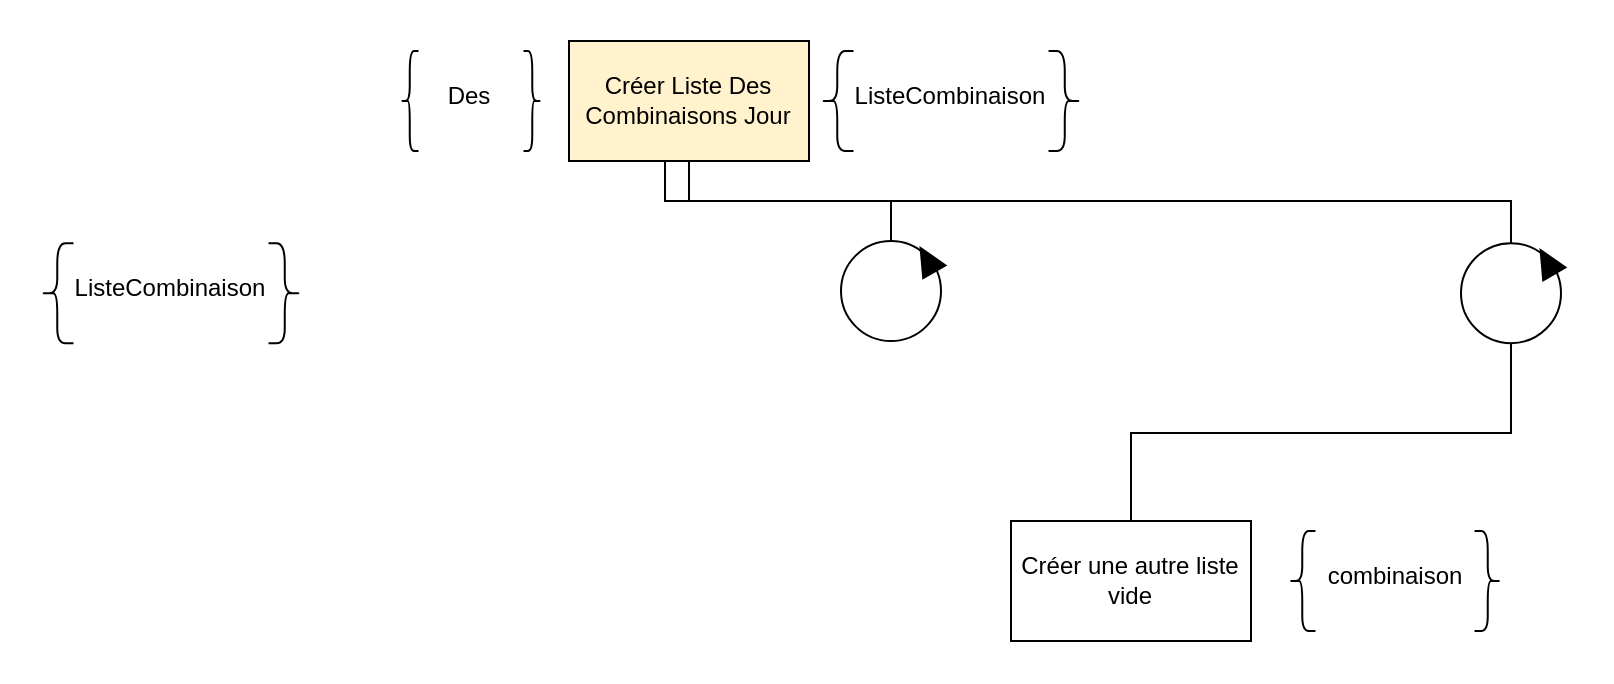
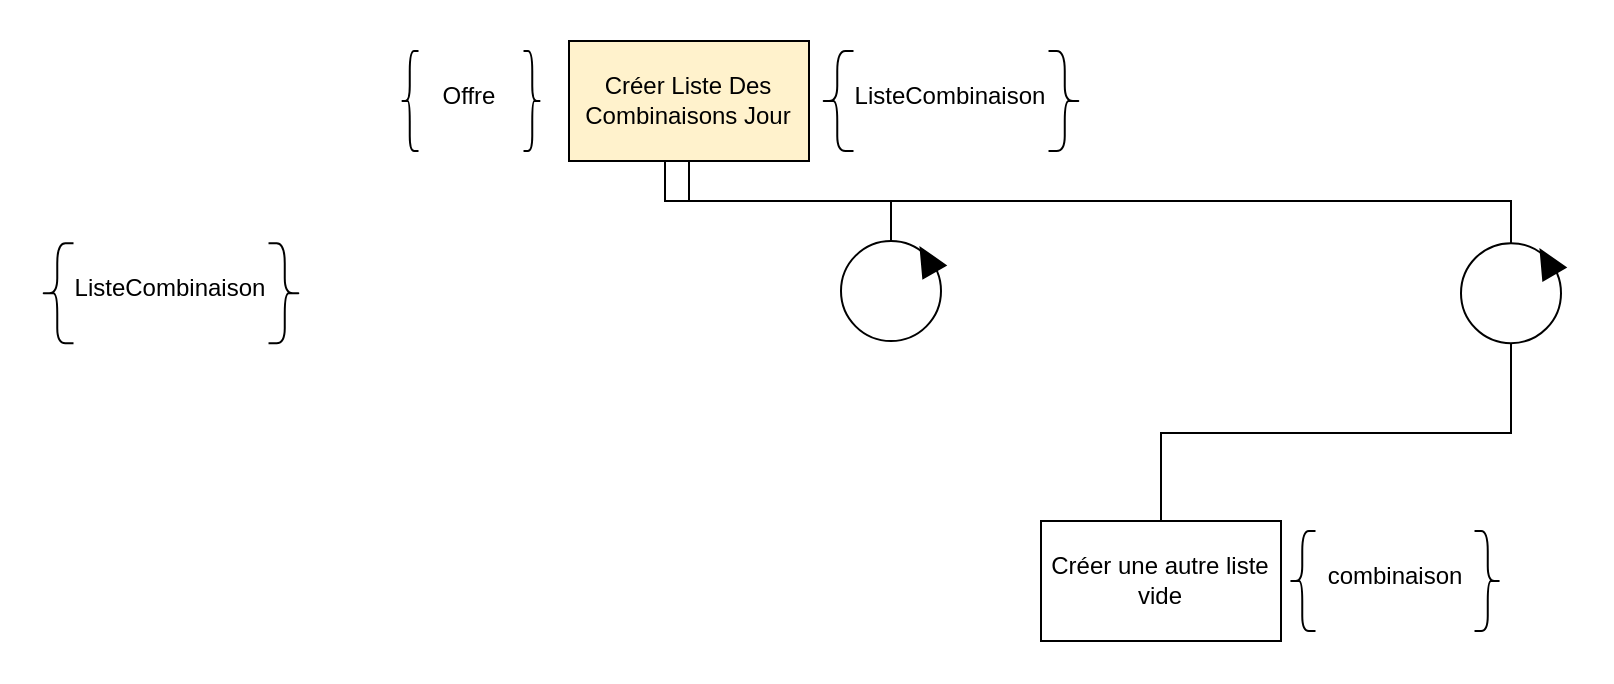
- <mxCell id="6" value="Des" style="text;html=1;strokeColor=none;fillColor=none;align=center;verticalAlign=middle;whiteSpace=wrap;rounded=0;" vertex="1" parent="5"><mxGeometry x="4.375" y="5" width="61.25" height="35" as="geometry" /></mxCell>
+ <mxCell id="6" value="Offre" style="text;html=1;strokeColor=none;fillColor=none;align=center;verticalAlign=middle;whiteSpace=wrap;rounded=0;" vertex="1" parent="5"><mxGeometry x="4.375" y="5" width="61.25" height="35" as="geometry" /></mxCell>
- <mxCell id="21" value="Créer une autre liste vide" style="rounded=0;whiteSpace=wrap;html=1;" vertex="1" parent="1"><mxGeometry x="505" y="260" width="120" height="60" as="geometry" /></mxCell>
+ <mxCell id="21" value="Créer une autre liste vide" style="rounded=0;whiteSpace=wrap;html=1;" vertex="1" parent="1"><mxGeometry x="520" y="260" width="120" height="60" as="geometry" /></mxCell>
